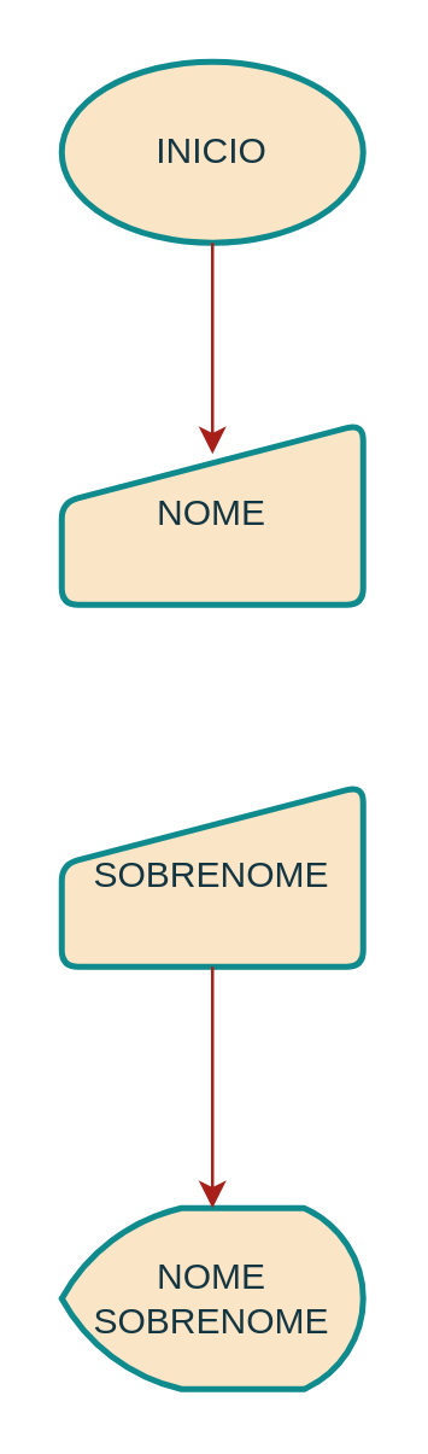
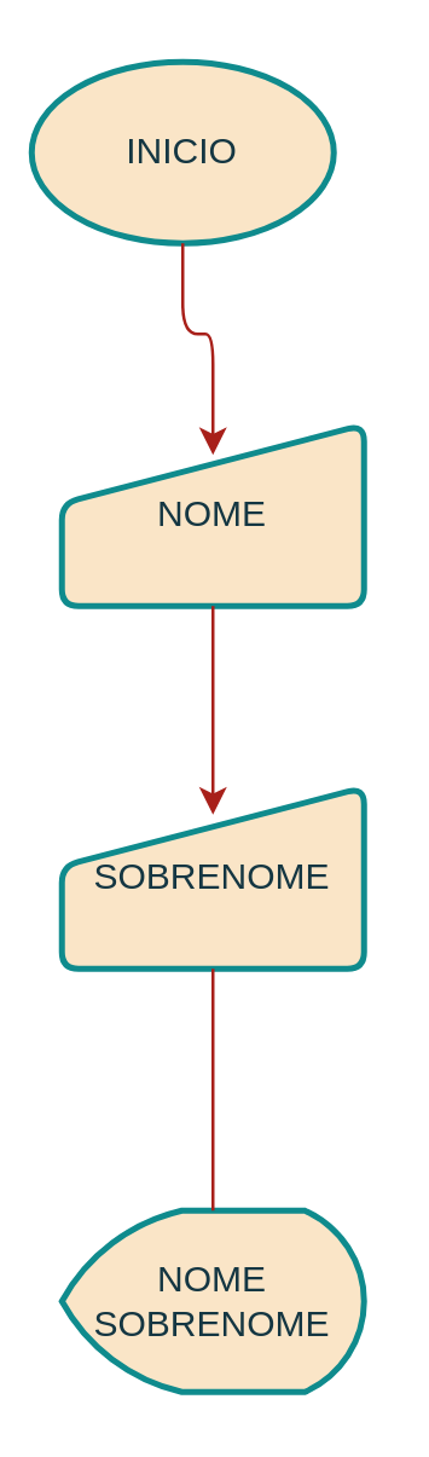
- <mxCell id="2" value="INICIO" style="strokeWidth=2;html=1;shape=mxgraph.flowchart.start_1;whiteSpace=wrap;labelBackgroundColor=none;fillColor=#FAE5C7;strokeColor=#0F8B8D;fontColor=#143642;rounded=1;" vertex="1" parent="1"><mxGeometry x="20" y="20" width="100" height="60" as="geometry" /></mxCell>
+ <mxCell id="2" value="INICIO" style="strokeWidth=2;html=1;shape=mxgraph.flowchart.start_1;whiteSpace=wrap;labelBackgroundColor=none;fillColor=#FAE5C7;strokeColor=#0F8B8D;fontColor=#143642;rounded=1;" vertex="1" parent="1"><mxGeometry x="10" y="20" width="100" height="60" as="geometry" /></mxCell>
+ <mxCell id="6" style="edgeStyle=orthogonalEdgeStyle;rounded=1;orthogonalLoop=1;jettySize=auto;html=1;exitX=0.5;exitY=1;exitDx=0;exitDy=0;entryX=0.5;entryY=0.15;entryDx=0;entryDy=0;entryPerimeter=0;labelBackgroundColor=none;strokeColor=#A8201A;fontColor=default;" edge="1" parent="1" source="3" target="4"><mxGeometry relative="1" as="geometry" /></mxCell>
- <mxCell id="7" style="edgeStyle=orthogonalEdgeStyle;rounded=1;orthogonalLoop=1;jettySize=auto;html=1;exitX=0.5;exitY=1;exitDx=0;exitDy=0;entryX=0.5;entryY=0;entryDx=0;entryDy=0;entryPerimeter=0;labelBackgroundColor=none;strokeColor=#A8201A;fontColor=default;" edge="1" parent="1" source="4" target="5"><mxGeometry relative="1" as="geometry" /></mxCell>
+ <mxCell id="7" style="edgeStyle=orthogonalEdgeStyle;rounded=1;orthogonalLoop=1;jettySize=auto;html=1;exitX=0.5;exitY=1;exitDx=0;exitDy=0;entryX=0.5;entryY=0;entryDx=0;entryDy=0;entryPerimeter=0;labelBackgroundColor=none;strokeColor=#A8201A;fontColor=default;endArrow=none;" edge="1" parent="1" source="4" target="5"><mxGeometry relative="1" as="geometry" /></mxCell>
